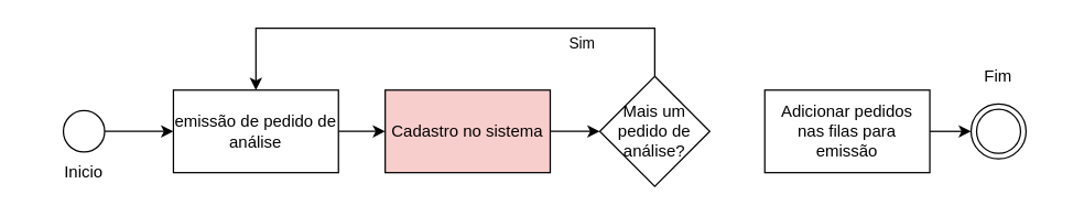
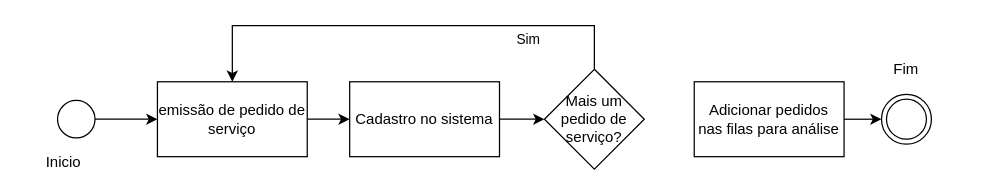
- <mxCell id="5" value="emissão de pedido de análise" style="whiteSpace=wrap;html=1;" vertex="1" parent="1"><mxGeometry x="125" y="65" width="120" height="60" as="geometry" /></mxCell>
+ <mxCell id="5" value="emissão de pedido de serviço" style="whiteSpace=wrap;html=1;" vertex="1" parent="1"><mxGeometry x="125" y="65" width="120" height="60" as="geometry" /></mxCell>
- <mxCell id="10" value="Cadastro no sistema" style="whiteSpace=wrap;html=1;fillColor=#f8cecc;" vertex="1" parent="1"><mxGeometry x="279" y="65" width="120" height="60" as="geometry" /></mxCell>
+ <mxCell id="10" value="Cadastro no sistema" style="whiteSpace=wrap;html=1;" vertex="1" parent="1"><mxGeometry x="279" y="65" width="120" height="60" as="geometry" /></mxCell>
- <mxCell id="8" value="Mais um pedido de análise?" style="rhombus;whiteSpace=wrap;html=1;" vertex="1" parent="1"><mxGeometry x="435" y="55" width="80" height="80" as="geometry" /></mxCell>
+ <mxCell id="8" value="Mais um pedido de serviço?" style="rhombus;whiteSpace=wrap;html=1;" vertex="1" parent="1"><mxGeometry x="435" y="55" width="80" height="80" as="geometry" /></mxCell>
- <mxCell id="12" value="Adicionar pedidos nas filas para emissão" style="whiteSpace=wrap;html=1;" vertex="1" parent="1"><mxGeometry x="555" y="65" width="120" height="60" as="geometry" /></mxCell>
+ <mxCell id="12" value="Adicionar pedidos nas filas para análise" style="whiteSpace=wrap;html=1;" vertex="1" parent="1"><mxGeometry x="555" y="65" width="120" height="60" as="geometry" /></mxCell>
- <mxCell id="15" value="Inicio" style="text;html=1;strokeColor=none;fillColor=none;align=center;verticalAlign=middle;whiteSpace=wrap;overflow=hidden;" vertex="1" parent="1"><mxGeometry x="20" y="115" width="80" height="20" as="geometry" /></mxCell>
+ <mxCell id="15" value="Inicio" style="text;html=1;strokeColor=none;fillColor=none;align=center;verticalAlign=middle;whiteSpace=wrap;overflow=hidden;" vertex="1" parent="1"><mxGeometry x="10" y="120" width="80" height="20" as="geometry" /></mxCell>
